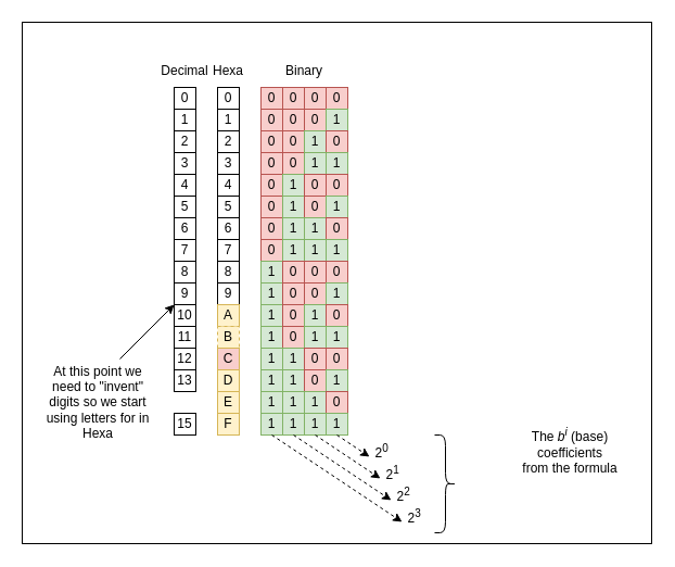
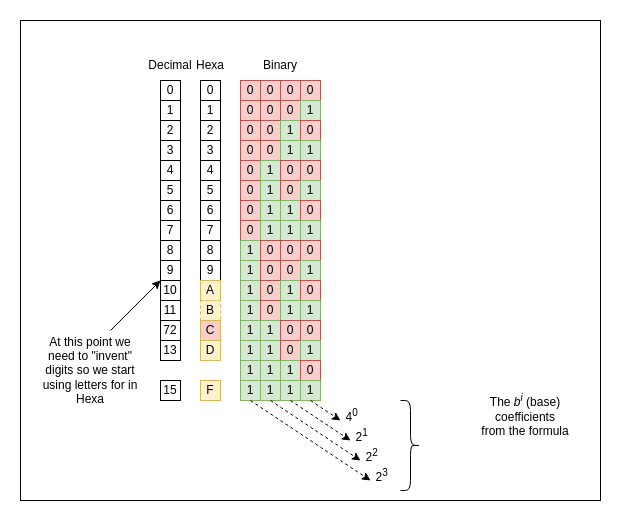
- <mxCell id="15" value="12" style="whiteSpace=wrap;html=1;aspect=fixed;" vertex="1" parent="1"><mxGeometry x="160" y="320" width="20" height="20" as="geometry" /></mxCell>
+ <mxCell id="15" value="72" style="whiteSpace=wrap;html=1;aspect=fixed;" vertex="1" parent="1"><mxGeometry x="160" y="320" width="20" height="20" as="geometry" /></mxCell>
- <mxCell id="33" value="E" style="whiteSpace=wrap;html=1;aspect=fixed;fillColor=#fff2cc;strokeColor=#d6b656;" vertex="1" parent="1"><mxGeometry x="200" y="360" width="20" height="20" as="geometry" /></mxCell>
- <mxCell id="108" value="&amp;nbsp;2&lt;sup&gt;0&lt;/sup&gt;" style="text;html=1;strokeColor=none;fillColor=none;align=center;verticalAlign=middle;whiteSpace=wrap;rounded=0;" vertex="1" parent="1"><mxGeometry x="320" y="400" width="60" height="30" as="geometry" /></mxCell>
+ <mxCell id="108" value="&amp;nbsp;4&lt;sup&gt;0&lt;/sup&gt;" style="text;html=1;strokeColor=none;fillColor=none;align=center;verticalAlign=middle;whiteSpace=wrap;rounded=0;" vertex="1" parent="1"><mxGeometry x="320" y="400" width="60" height="30" as="geometry" /></mxCell>
